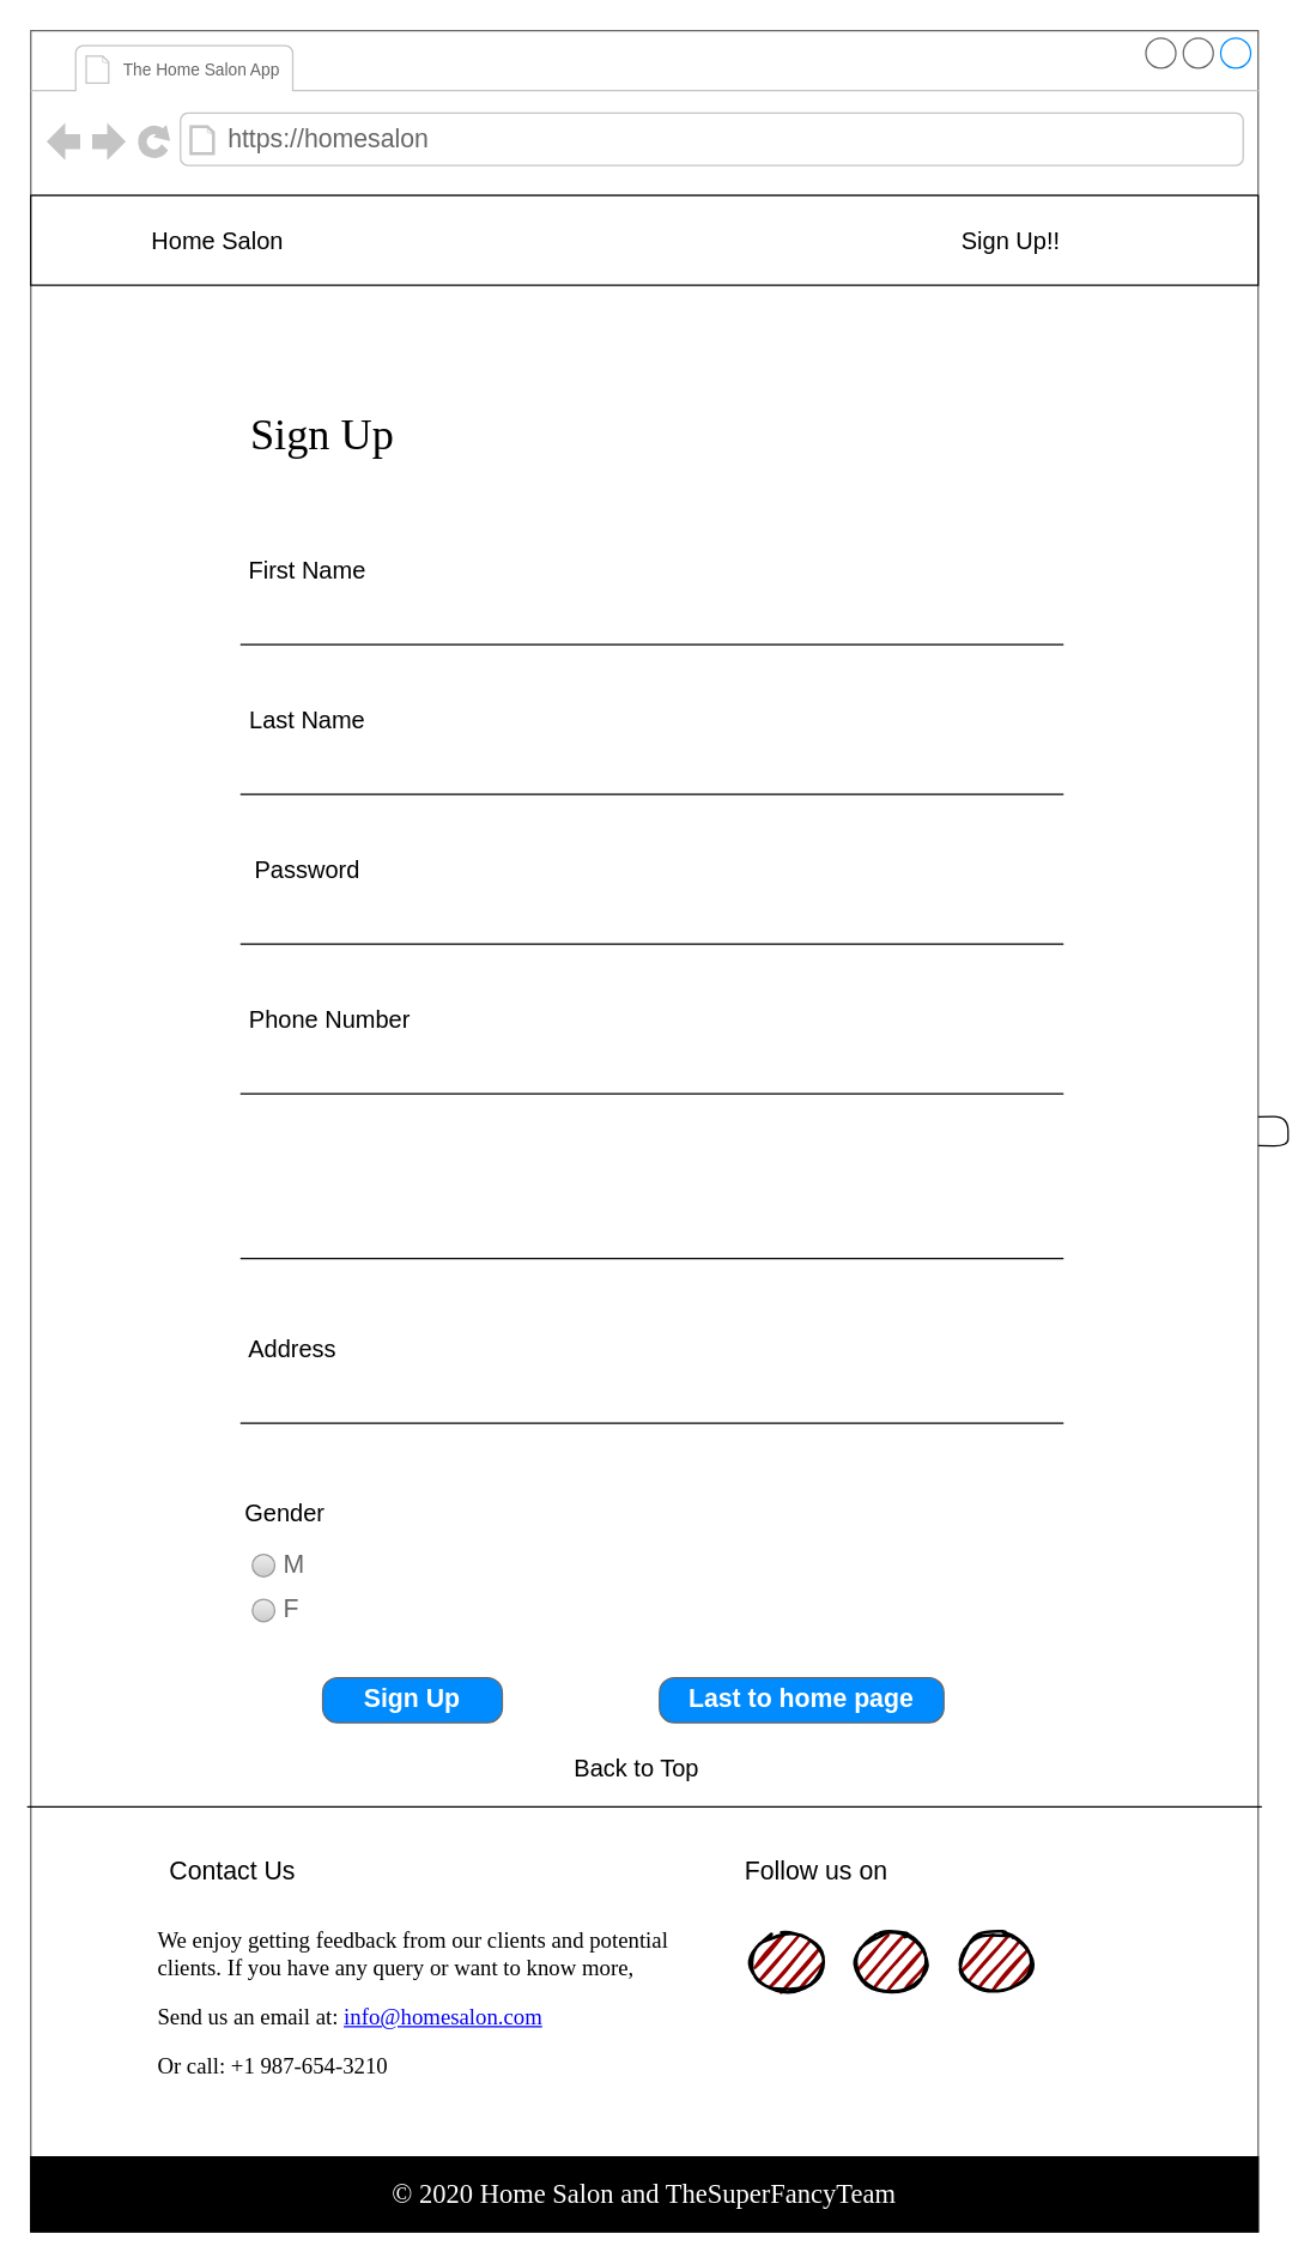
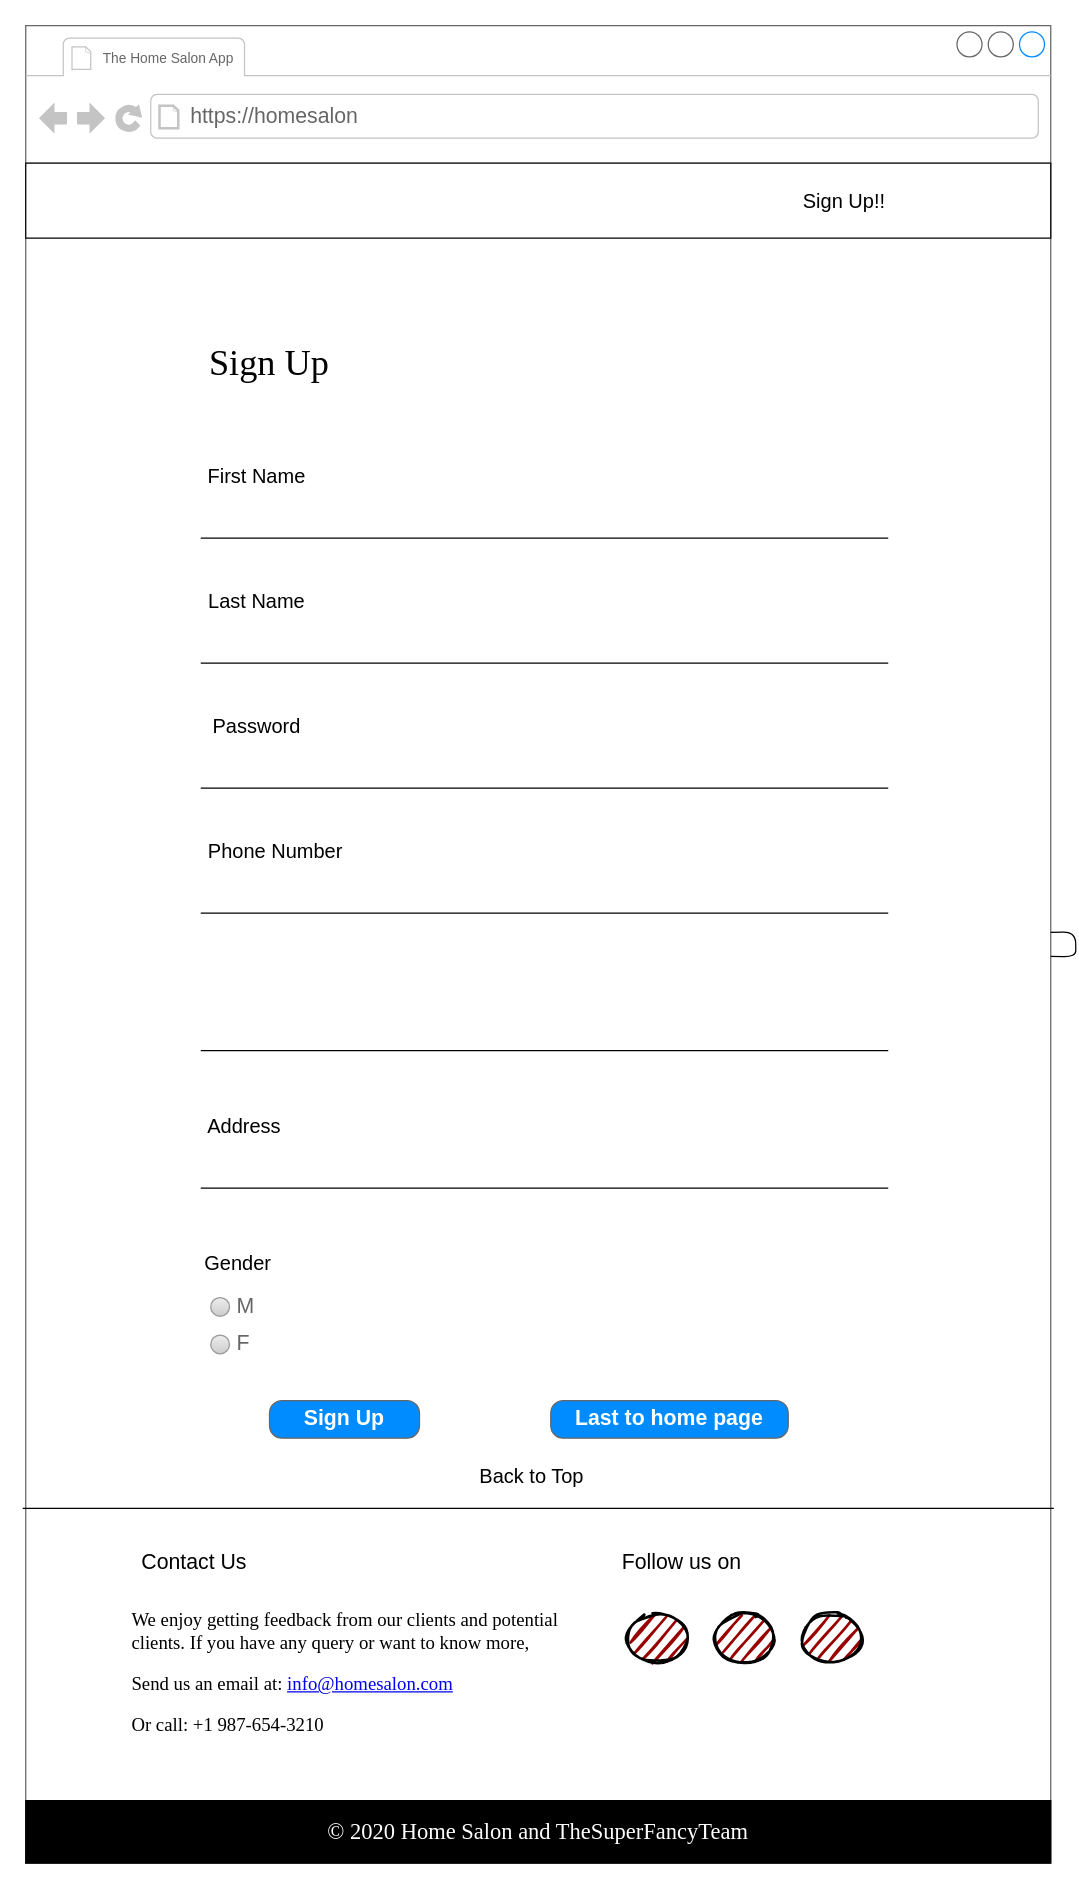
- <mxCell id="6" value="&lt;font style=&quot;font-size: 16px&quot;&gt;Home Salon&lt;/font&gt;" style="text;html=1;strokeColor=none;fillColor=none;align=center;verticalAlign=middle;whiteSpace=wrap;rounded=0;" parent="2" vertex="1"><mxGeometry x="70" y="130" width="110" height="20" as="geometry" /></mxCell>
